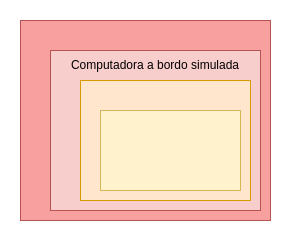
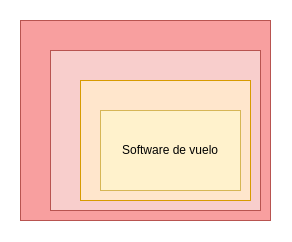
- <mxCell id="5" value="Computadora a bordo simulada" style="text;strokeColor=none;align=center;fillColor=none;html=1;verticalAlign=middle;whiteSpace=wrap;rounded=0;" vertex="1" parent="1"><mxGeometry x="50" y="50" width="210" height="30" as="geometry" /></mxCell>
+ <mxCell id="7" value="Software de vuelo" style="text;strokeColor=none;align=center;fillColor=none;html=1;verticalAlign=middle;whiteSpace=wrap;rounded=0;" vertex="1" parent="1"><mxGeometry x="100" y="135" width="140" height="30" as="geometry" /></mxCell>
